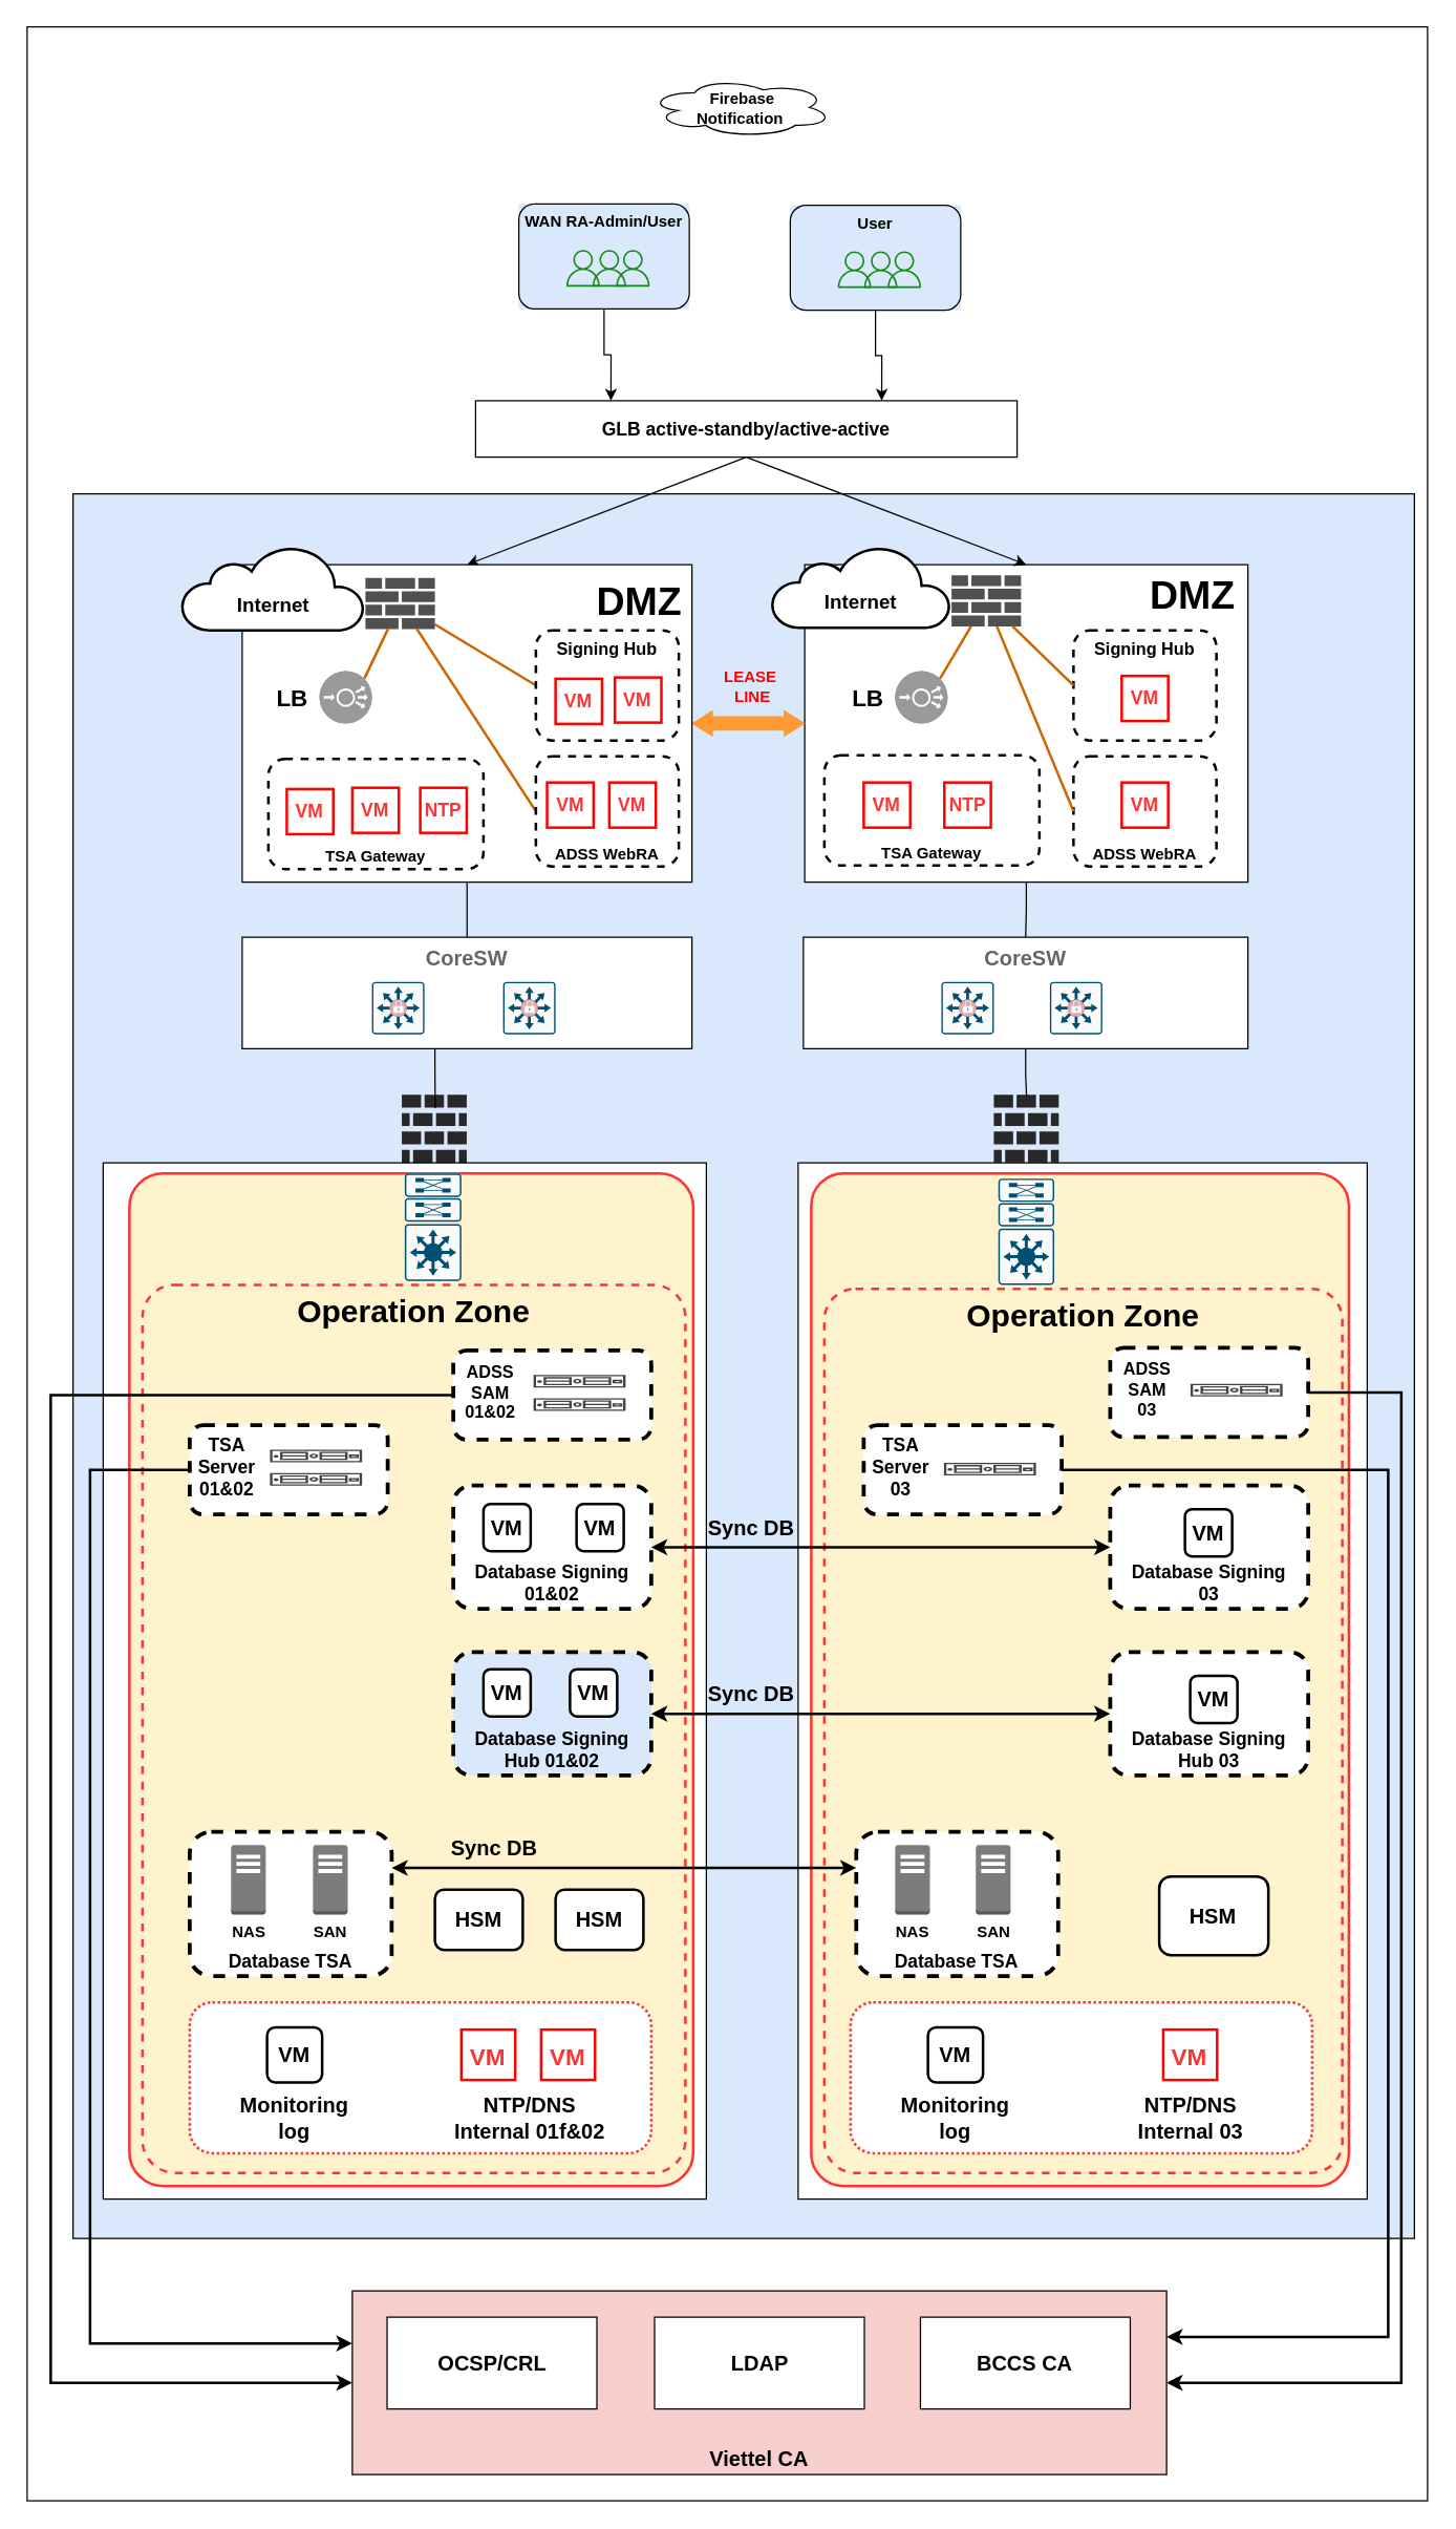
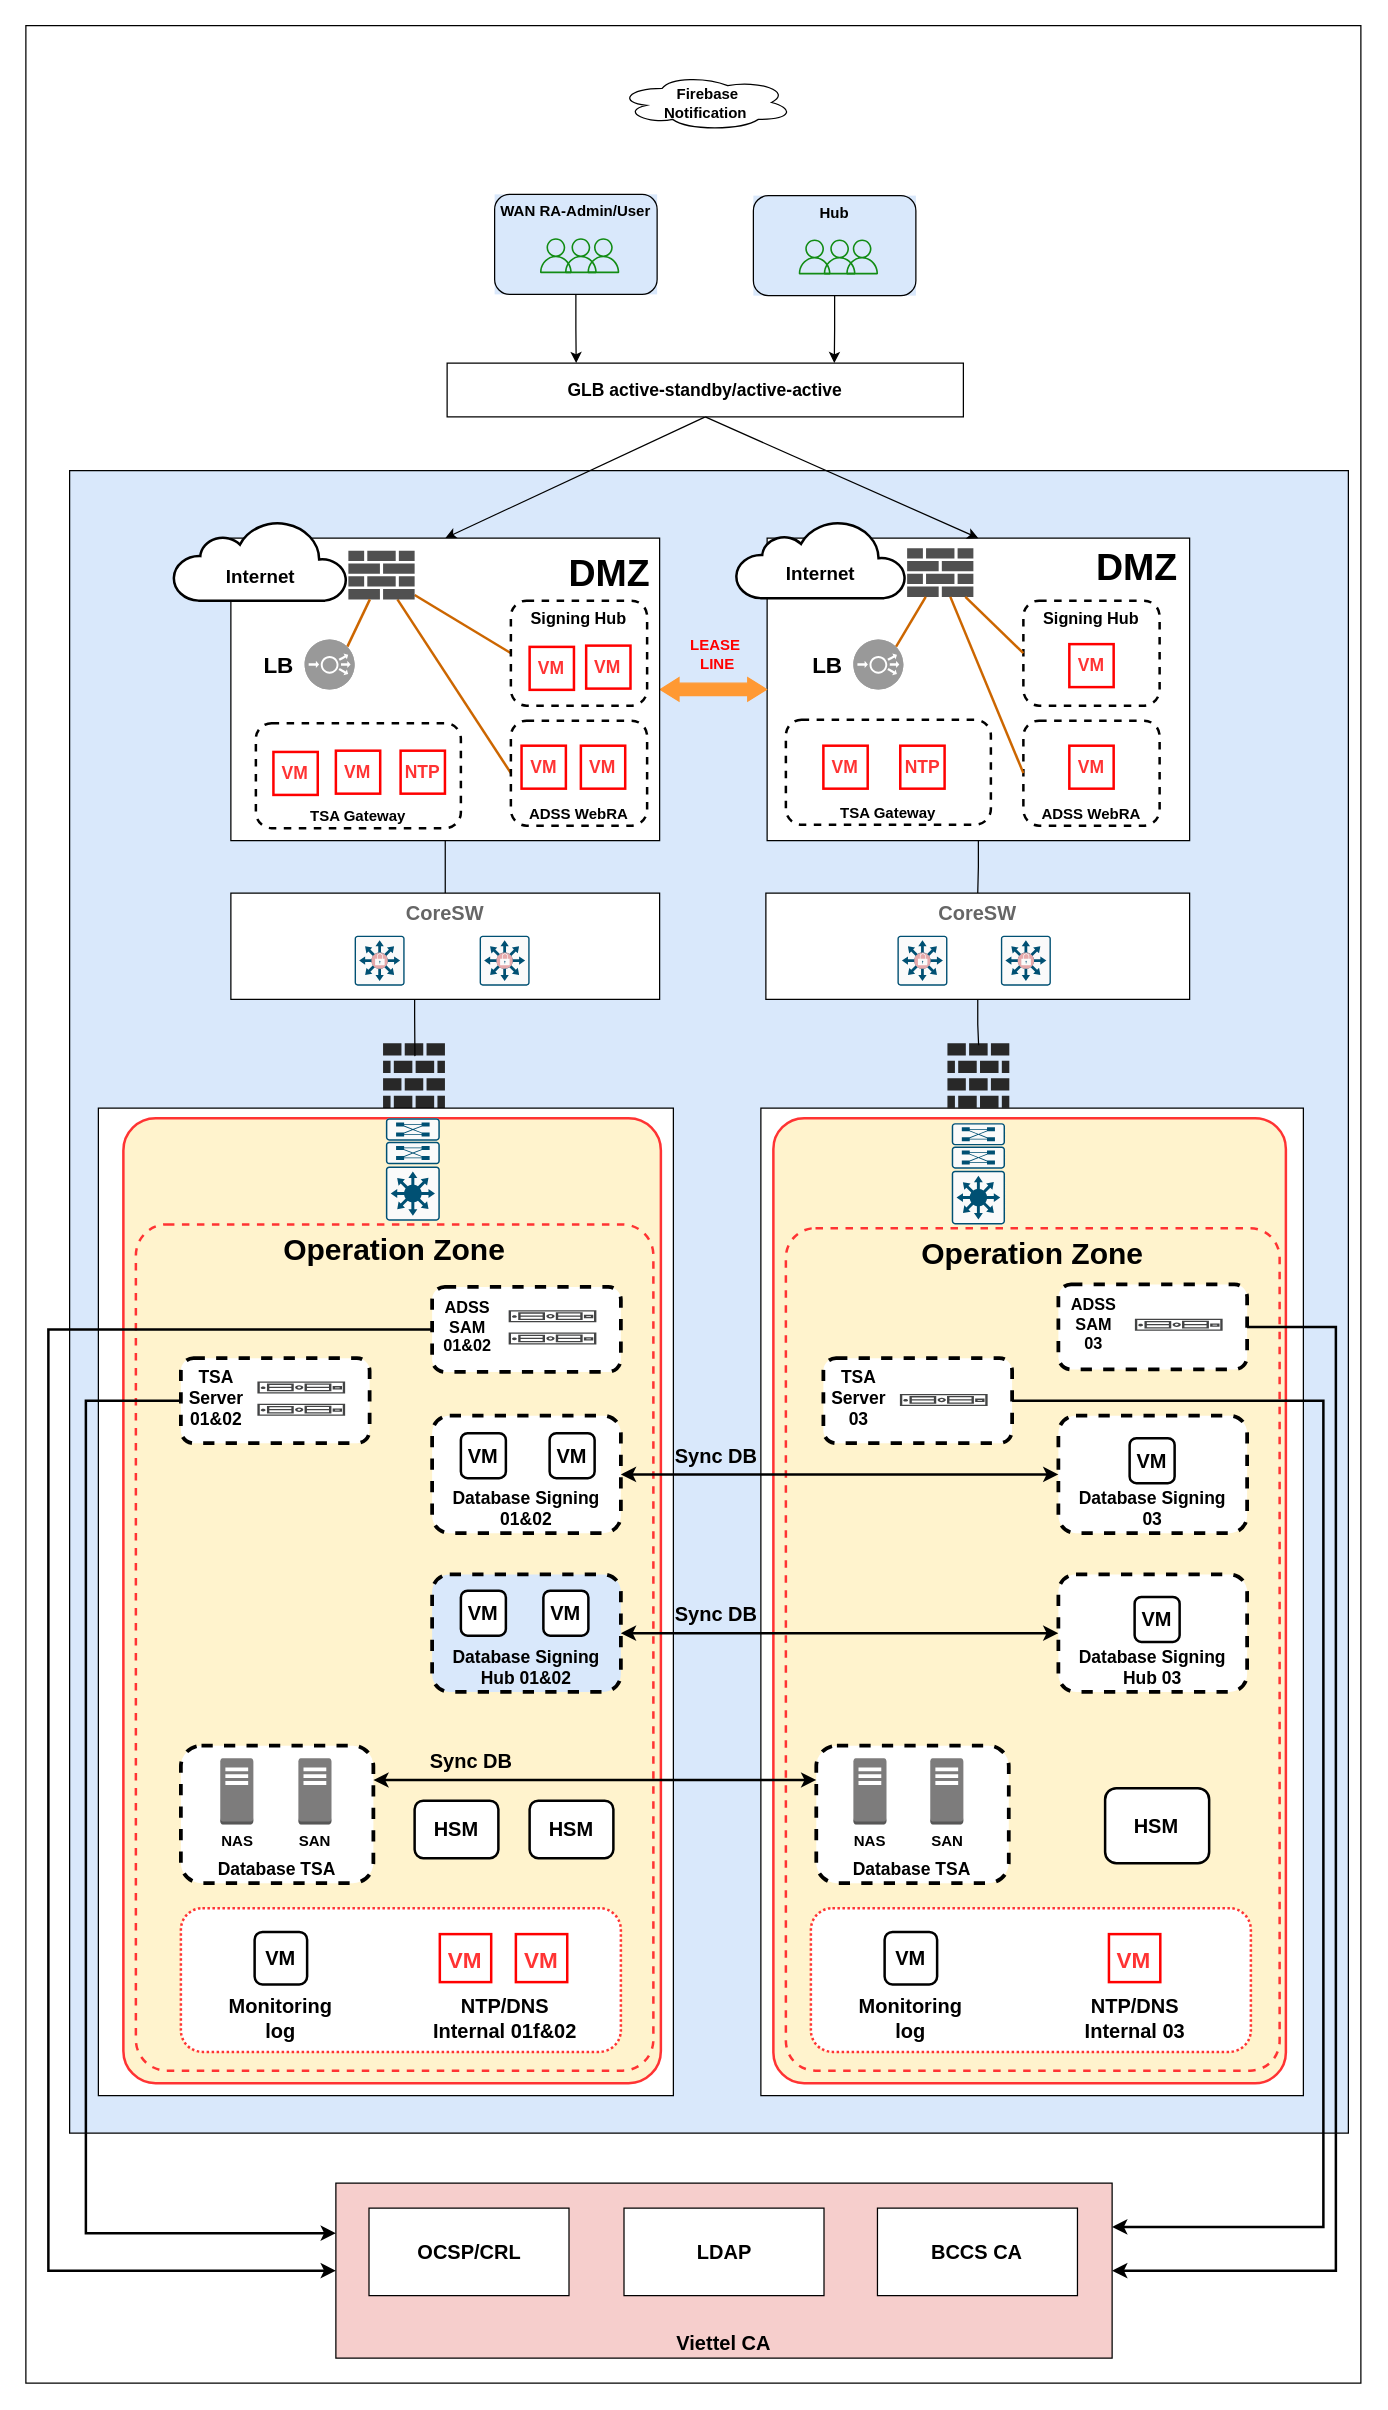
- <mxCell id="16" value="User" style="rounded=1;whiteSpace=wrap;html=1;verticalAlign=top;fontStyle=1;labelBackgroundColor=#d9e8fb;fillColor=#d9e8fb;" parent="15" vertex="1"><mxGeometry width="130" height="80" as="geometry" /></mxCell>
+ <mxCell id="16" value="Hub" style="rounded=1;whiteSpace=wrap;html=1;verticalAlign=top;fontStyle=1;labelBackgroundColor=#d9e8fb;fillColor=#d9e8fb;" parent="15" vertex="1"><mxGeometry width="130" height="80" as="geometry" /></mxCell>
- <mxCell id="22" value="&lt;font style=&quot;font-size: 14px;&quot;&gt;&lt;b&gt;GLB active-standby/active-active&lt;/b&gt;&lt;/font&gt;" style="rounded=0;whiteSpace=wrap;html=1;" parent="1" vertex="1"><mxGeometry x="362" y="305" width="413" height="43" as="geometry" /></mxCell>
+ <mxCell id="22" value="&lt;font style=&quot;font-size: 14px;&quot;&gt;&lt;b&gt;GLB active-standby/active-active&lt;/b&gt;&lt;/font&gt;" style="rounded=0;whiteSpace=wrap;html=1;" parent="1" vertex="1"><mxGeometry x="357" y="290" width="413" height="43" as="geometry" /></mxCell>
